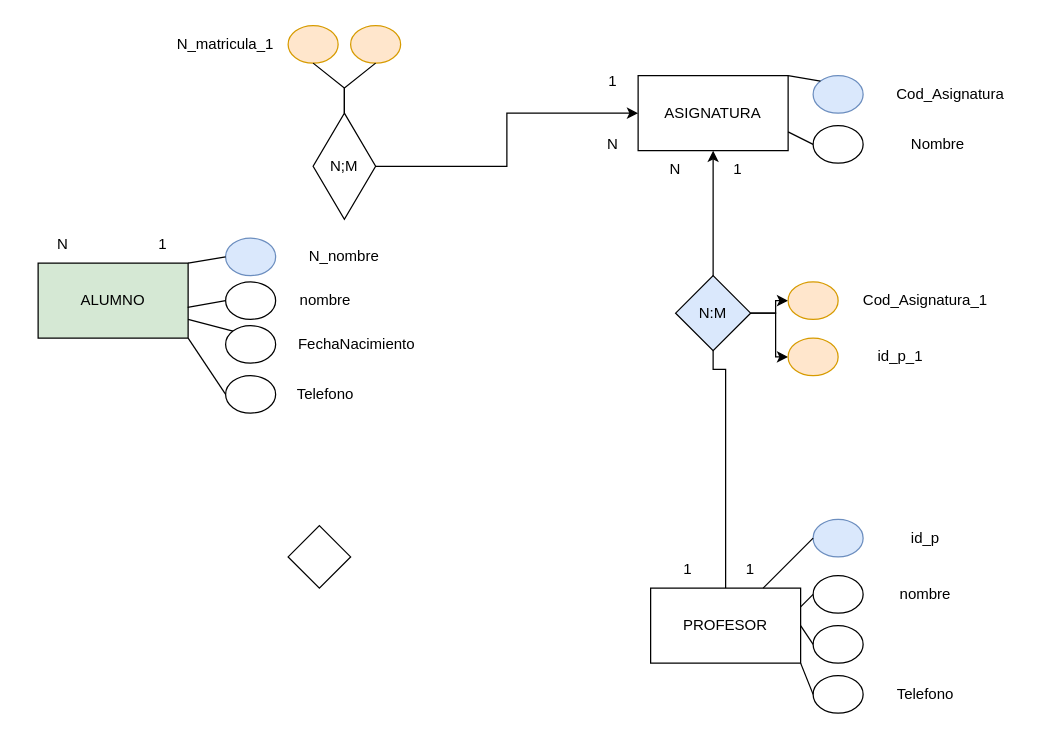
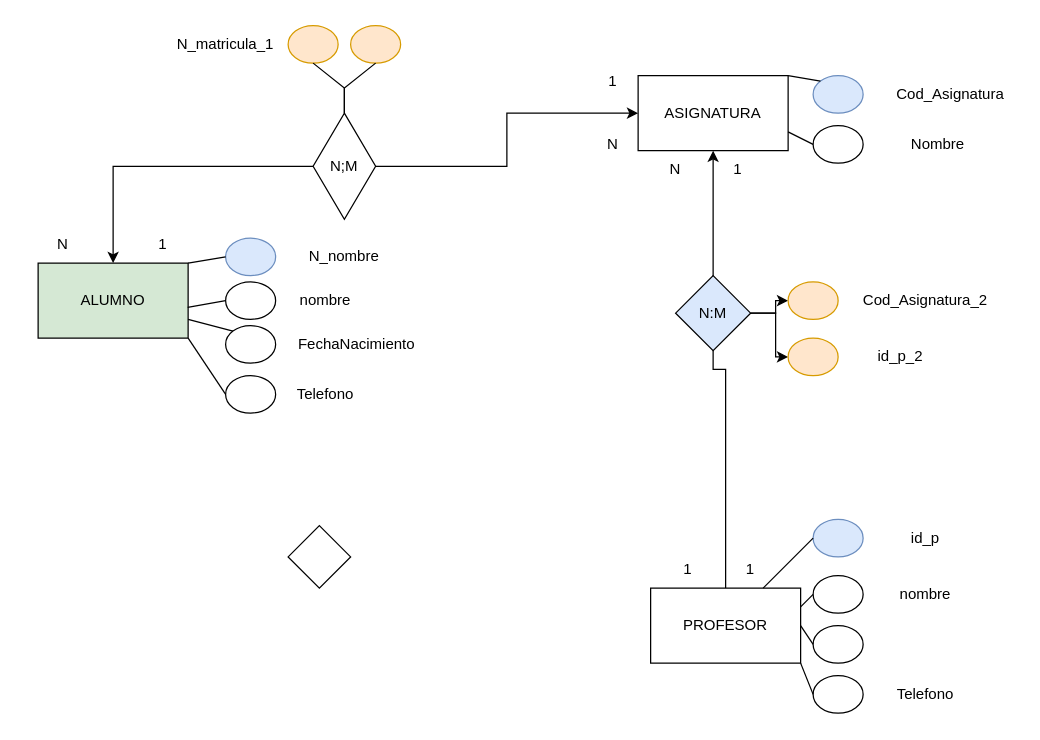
+ <mxCell id="39" style="edgeStyle=orthogonalEdgeStyle;rounded=0;orthogonalLoop=1;jettySize=auto;html=1;entryX=0.5;entryY=0;entryDx=0;entryDy=0;" edge="1" parent="1" source="41" target="3"><mxGeometry relative="1" as="geometry" /></mxCell>
- <mxCell id="56" value="&lt;font style=&quot;vertical-align: inherit;&quot;&gt;&lt;font style=&quot;vertical-align: inherit;&quot;&gt;Cod_Asignatura_1&lt;/font&gt;&lt;/font&gt;" style="text;html=1;strokeColor=none;fillColor=none;align=center;verticalAlign=middle;whiteSpace=wrap;rounded=0;" vertex="1" parent="1"><mxGeometry x="690" y="225" width="100" height="30" as="geometry" /></mxCell>
+ <mxCell id="56" value="&lt;font style=&quot;vertical-align: inherit;&quot;&gt;&lt;font style=&quot;vertical-align: inherit;&quot;&gt;Cod_Asignatura_2&lt;/font&gt;&lt;/font&gt;" style="text;html=1;strokeColor=none;fillColor=none;align=center;verticalAlign=middle;whiteSpace=wrap;rounded=0;" vertex="1" parent="1"><mxGeometry x="690" y="225" width="100" height="30" as="geometry" /></mxCell>
- <mxCell id="57" value="&lt;font style=&quot;vertical-align: inherit;&quot;&gt;&lt;font style=&quot;vertical-align: inherit;&quot;&gt;id_p_1&lt;/font&gt;&lt;/font&gt;" style="text;html=1;strokeColor=none;fillColor=none;align=center;verticalAlign=middle;whiteSpace=wrap;rounded=0;" vertex="1" parent="1"><mxGeometry x="690" y="270" width="60" height="30" as="geometry" /></mxCell>
+ <mxCell id="57" value="&lt;font style=&quot;vertical-align: inherit;&quot;&gt;&lt;font style=&quot;vertical-align: inherit;&quot;&gt;id_p_2&lt;/font&gt;&lt;/font&gt;" style="text;html=1;strokeColor=none;fillColor=none;align=center;verticalAlign=middle;whiteSpace=wrap;rounded=0;" vertex="1" parent="1"><mxGeometry x="690" y="270" width="60" height="30" as="geometry" /></mxCell>
